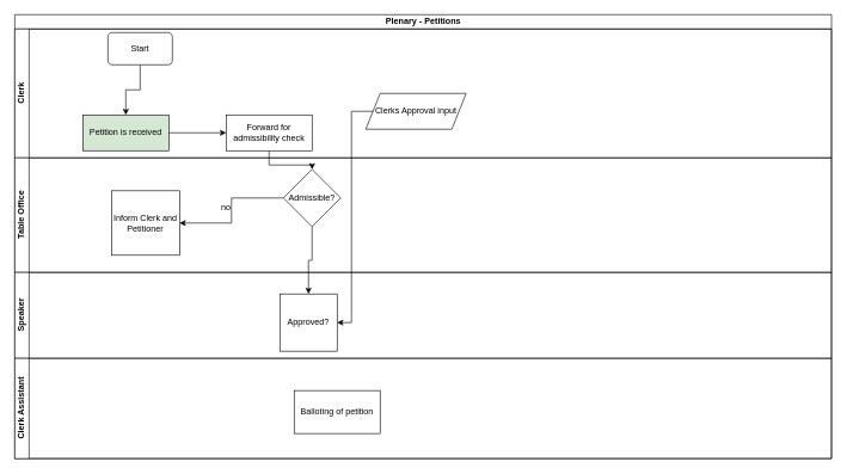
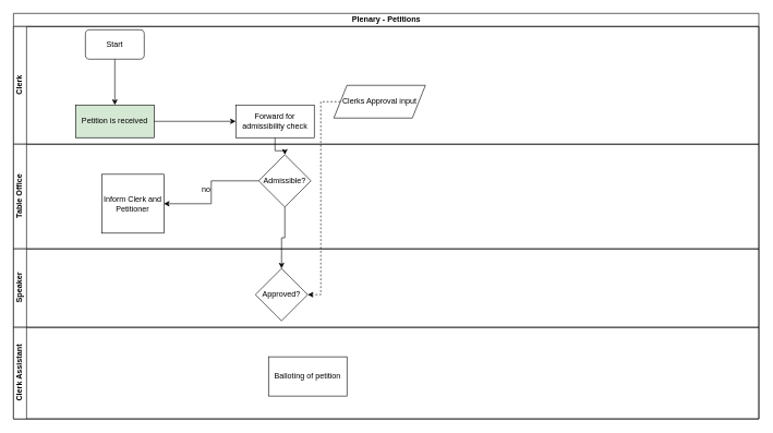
- <mxCell id="4" value="Start" style="rounded=1;whiteSpace=wrap;html=1;" vertex="1" parent="3"><mxGeometry x="130" y="5" width="90" height="45" as="geometry" /></mxCell>
+ <mxCell id="4" value="Start" style="rounded=1;whiteSpace=wrap;html=1;" vertex="1" parent="3"><mxGeometry x="110" y="5" width="90" height="45" as="geometry" /></mxCell>
- <mxCell id="18" value="Forward for admissibility check" style="rounded=0;whiteSpace=wrap;html=1;" vertex="1" parent="1"><mxGeometry x="315" y="160" width="120" height="50" as="geometry" /></mxCell>
+ <mxCell id="18" value="Forward for admissibility check" style="rounded=0;whiteSpace=wrap;html=1;" vertex="1" parent="1"><mxGeometry x="360" y="160" width="120" height="50" as="geometry" /></mxCell>
- <mxCell id="16" value="" style="edgeStyle=orthogonalEdgeStyle;rounded=0;orthogonalLoop=1;jettySize=auto;html=1;entryX=1;entryY=0.5;entryDx=0;entryDy=0;" edge="1" parent="2" source="5" target="12"><mxGeometry relative="1" as="geometry"><mxPoint x="520" y="240" as="targetPoint" /></mxGeometry></mxCell>
+ <mxCell id="16" value="" style="edgeStyle=orthogonalEdgeStyle;rounded=0;orthogonalLoop=1;jettySize=auto;html=1;entryX=1;entryY=0.5;entryDx=0;entryDy=0;dashed=1;" edge="1" parent="2" source="5" target="12"><mxGeometry relative="1" as="geometry"><mxPoint x="520" y="240" as="targetPoint" /></mxGeometry></mxCell>
- <mxCell id="12" value="Approved?" style="whiteSpace=wrap;html=1;rounded=0;" vertex="1" parent="11"><mxGeometry x="370" y="30" width="80" height="80" as="geometry" /></mxCell>
+ <mxCell id="12" value="Approved?" style="rhombus;whiteSpace=wrap;html=1;rounded=0;" vertex="1" parent="11"><mxGeometry x="370" y="30" width="80" height="80" as="geometry" /></mxCell>
